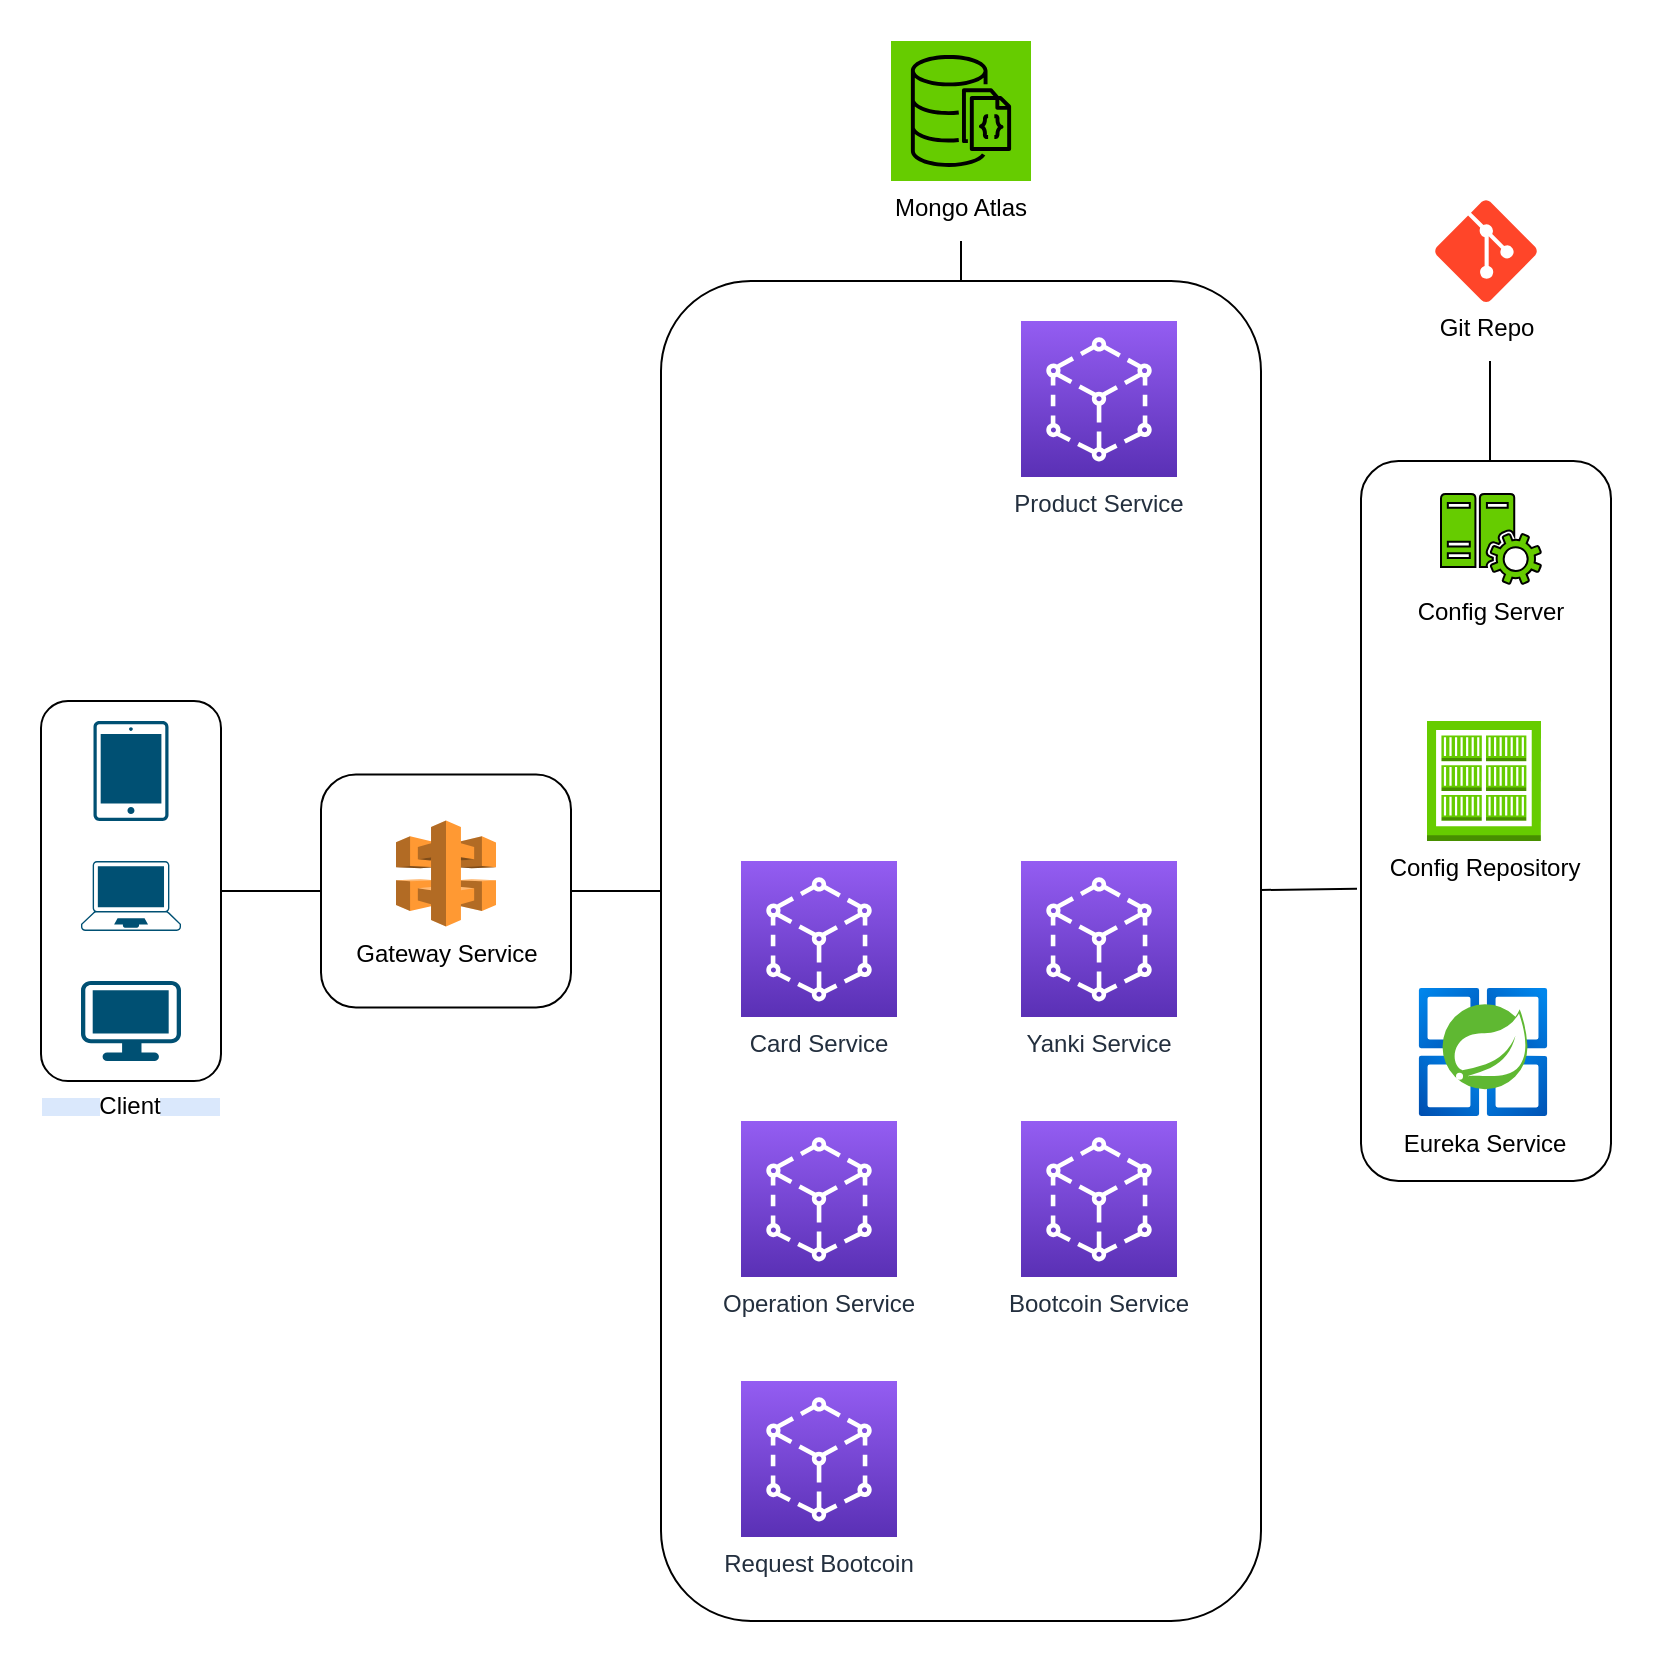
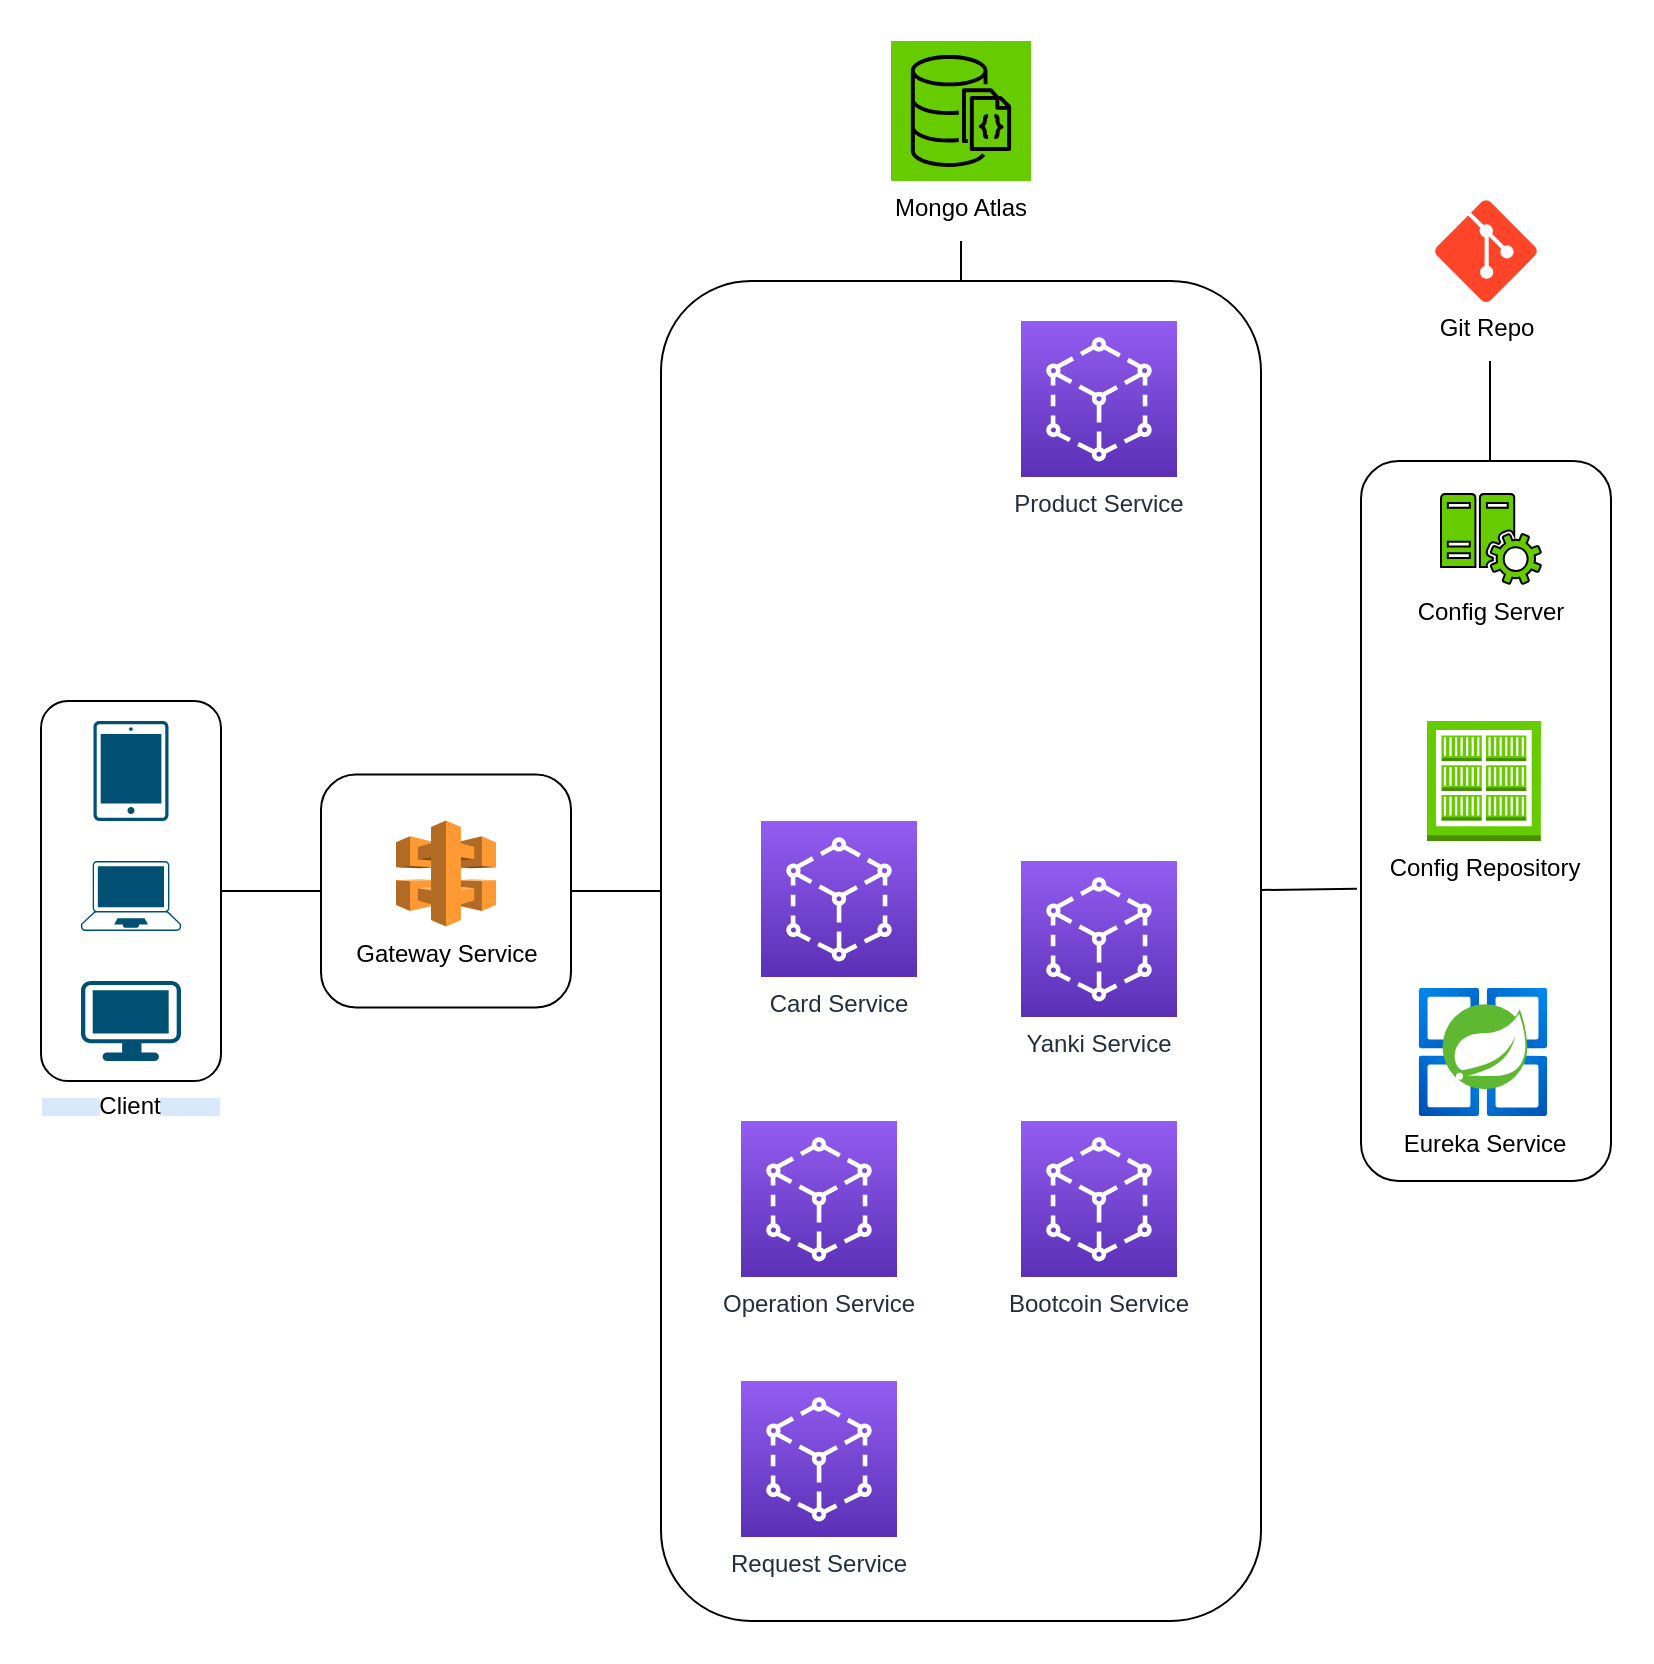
- <mxCell id="12" value="Card Service" style="sketch=0;points=[[0,0,0],[0.25,0,0],[0.5,0,0],[0.75,0,0],[1,0,0],[0,1,0],[0.25,1,0],[0.5,1,0],[0.75,1,0],[1,1,0],[0,0.25,0],[0,0.5,0],[0,0.75,0],[1,0.25,0],[1,0.5,0],[1,0.75,0]];outlineConnect=0;fontColor=#232F3E;gradientColor=#945DF2;gradientDirection=north;fillColor=#5A30B5;strokeColor=#ffffff;dashed=0;verticalLabelPosition=bottom;verticalAlign=top;align=center;html=1;fontSize=12;fontStyle=0;aspect=fixed;shape=mxgraph.aws4.resourceIcon;resIcon=mxgraph.aws4.app_mesh;" vertex="1" parent="1"><mxGeometry x="370" y="430" width="78" height="78" as="geometry" /></mxCell>
+ <mxCell id="12" value="Card Service" style="sketch=0;points=[[0,0,0],[0.25,0,0],[0.5,0,0],[0.75,0,0],[1,0,0],[0,1,0],[0.25,1,0],[0.5,1,0],[0.75,1,0],[1,1,0],[0,0.25,0],[0,0.5,0],[0,0.75,0],[1,0.25,0],[1,0.5,0],[1,0.75,0]];outlineConnect=0;fontColor=#232F3E;gradientColor=#945DF2;gradientDirection=north;fillColor=#5A30B5;strokeColor=#ffffff;dashed=0;verticalLabelPosition=bottom;verticalAlign=top;align=center;html=1;fontSize=12;fontStyle=0;aspect=fixed;shape=mxgraph.aws4.resourceIcon;resIcon=mxgraph.aws4.app_mesh;" vertex="1" parent="1"><mxGeometry x="380" y="410" width="78" height="78" as="geometry" /></mxCell>
- <mxCell id="15" value="Request Bootcoin" style="sketch=0;points=[[0,0,0],[0.25,0,0],[0.5,0,0],[0.75,0,0],[1,0,0],[0,1,0],[0.25,1,0],[0.5,1,0],[0.75,1,0],[1,1,0],[0,0.25,0],[0,0.5,0],[0,0.75,0],[1,0.25,0],[1,0.5,0],[1,0.75,0]];outlineConnect=0;fontColor=#232F3E;gradientColor=#945DF2;gradientDirection=north;fillColor=#5A30B5;strokeColor=#ffffff;dashed=0;verticalLabelPosition=bottom;verticalAlign=top;align=center;html=1;fontSize=12;fontStyle=0;aspect=fixed;shape=mxgraph.aws4.resourceIcon;resIcon=mxgraph.aws4.app_mesh;" vertex="1" parent="1"><mxGeometry x="370" y="690" width="78" height="78" as="geometry" /></mxCell>
+ <mxCell id="15" value="Request Service" style="sketch=0;points=[[0,0,0],[0.25,0,0],[0.5,0,0],[0.75,0,0],[1,0,0],[0,1,0],[0.25,1,0],[0.5,1,0],[0.75,1,0],[1,1,0],[0,0.25,0],[0,0.5,0],[0,0.75,0],[1,0.25,0],[1,0.5,0],[1,0.75,0]];outlineConnect=0;fontColor=#232F3E;gradientColor=#945DF2;gradientDirection=north;fillColor=#5A30B5;strokeColor=#ffffff;dashed=0;verticalLabelPosition=bottom;verticalAlign=top;align=center;html=1;fontSize=12;fontStyle=0;aspect=fixed;shape=mxgraph.aws4.resourceIcon;resIcon=mxgraph.aws4.app_mesh;" vertex="1" parent="1"><mxGeometry x="370" y="690" width="78" height="78" as="geometry" /></mxCell>
